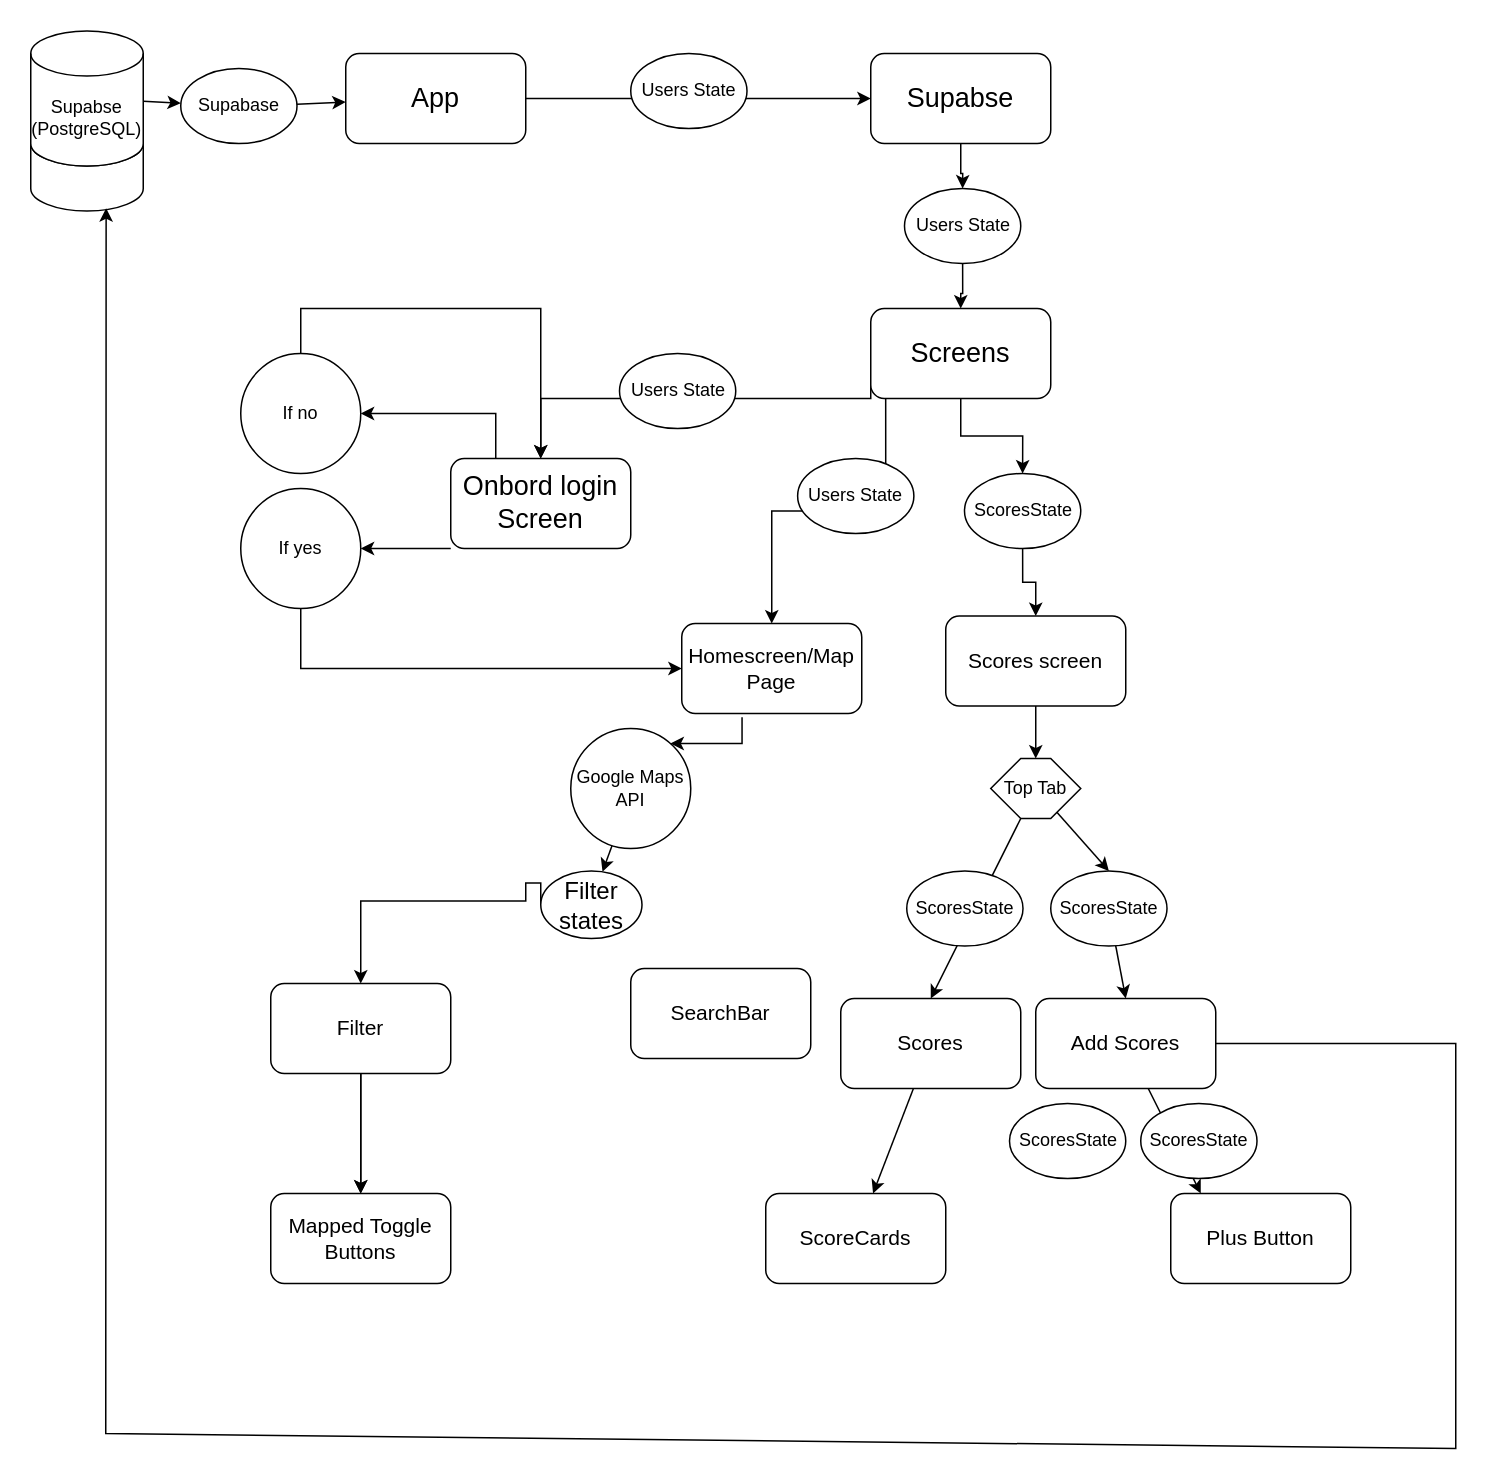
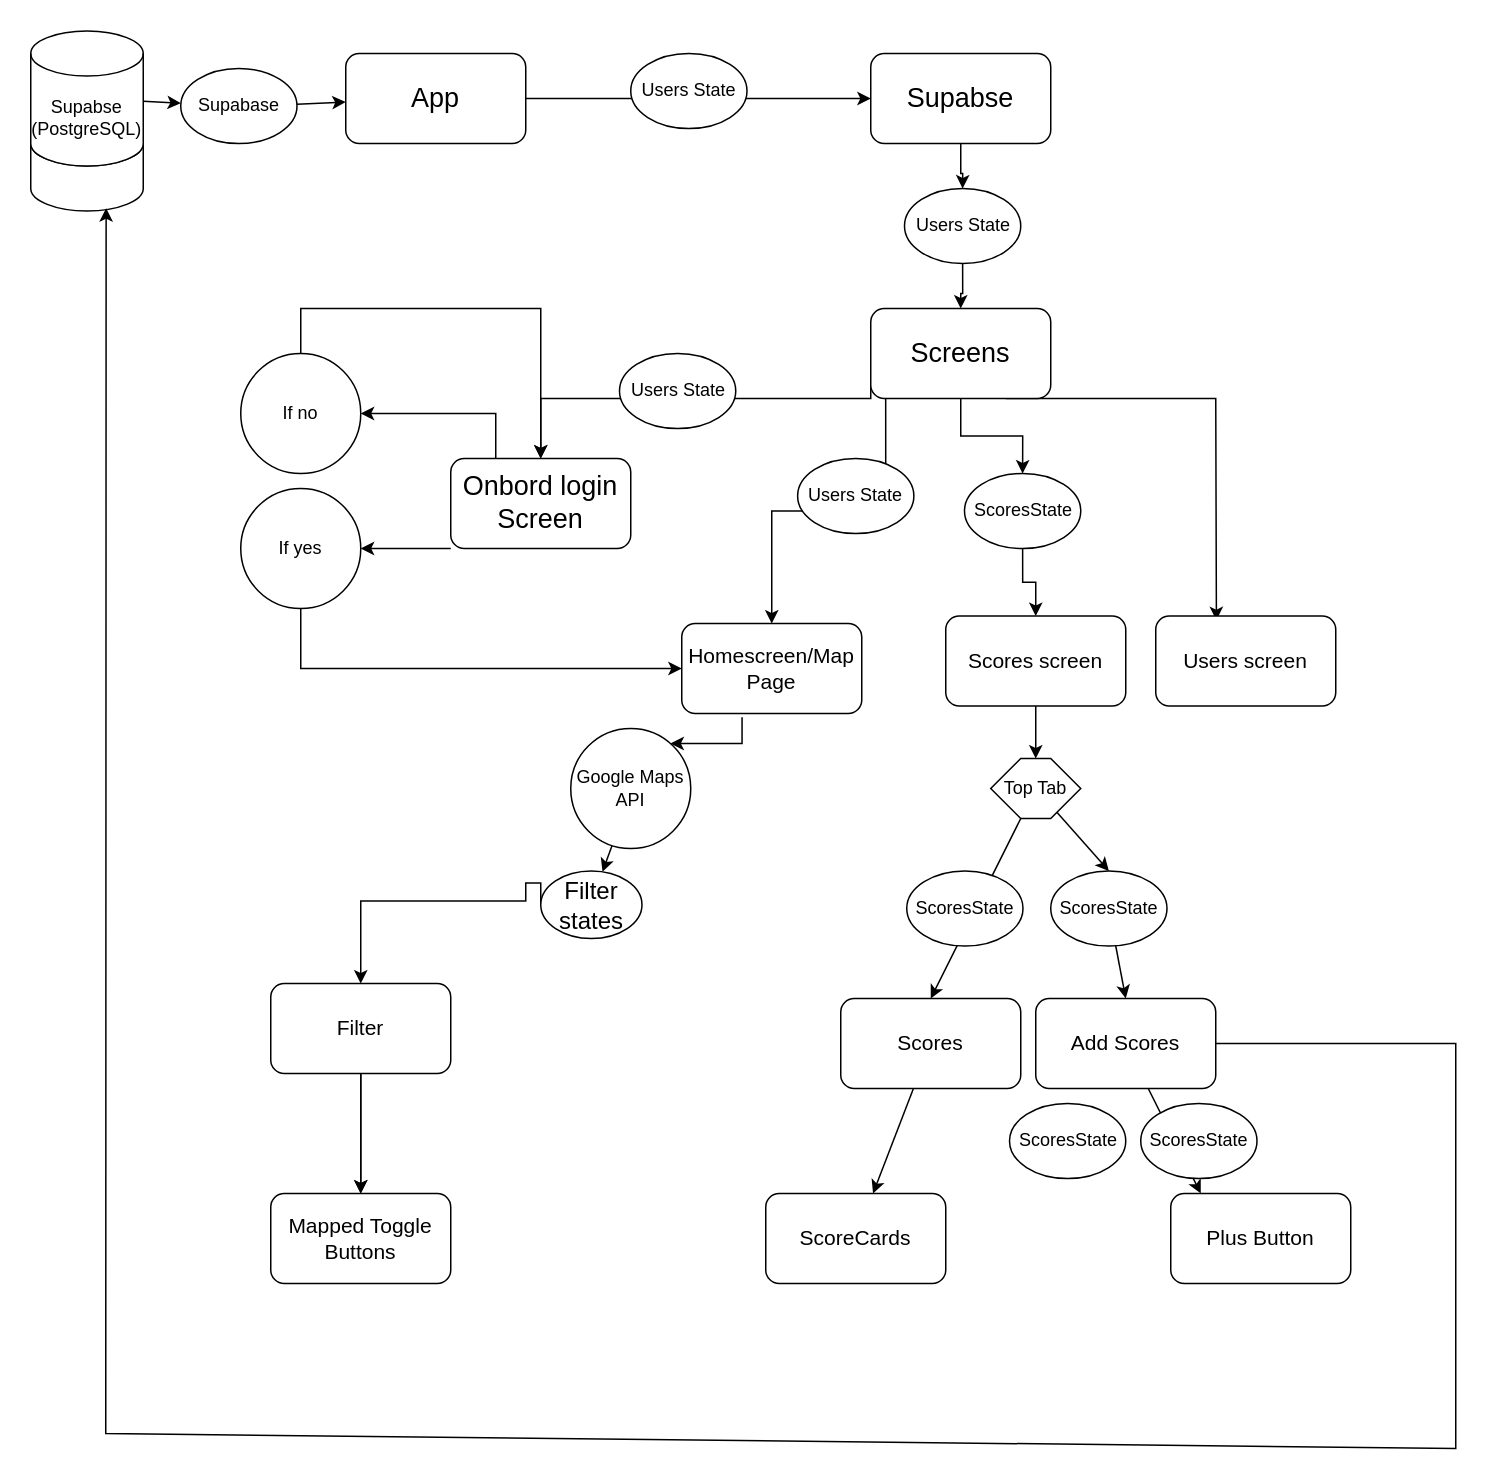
+ <mxCell id="9" style="edgeStyle=none;rounded=0;orthogonalLoop=1;jettySize=auto;html=1;entryX=0.337;entryY=0.047;entryDx=0;entryDy=0;entryPerimeter=0;exitX=0.75;exitY=1;exitDx=0;exitDy=0;" parent="1" source="10" target="37" edge="1"><mxGeometry relative="1" as="geometry"><mxPoint x="920" y="245" as="targetPoint" /><Array as="points"><mxPoint x="810" y="265" /></Array></mxGeometry></mxCell>
+ <mxCell id="37" value="&lt;font style=&quot;font-size: 14px;&quot;&gt;Users screen&lt;/font&gt;" style="rounded=1;whiteSpace=wrap;html=1;" parent="1" vertex="1"><mxGeometry x="770" y="410" width="120" height="60" as="geometry" /></mxCell>
- <mxCell id="19" value="&lt;font style=&quot;font-size: 14px;&quot;&gt;SearchBar&lt;br&gt;&lt;/font&gt;" style="rounded=1;whiteSpace=wrap;html=1;" parent="1" vertex="1"><mxGeometry x="420" y="645" width="120" height="60" as="geometry" /></mxCell>
